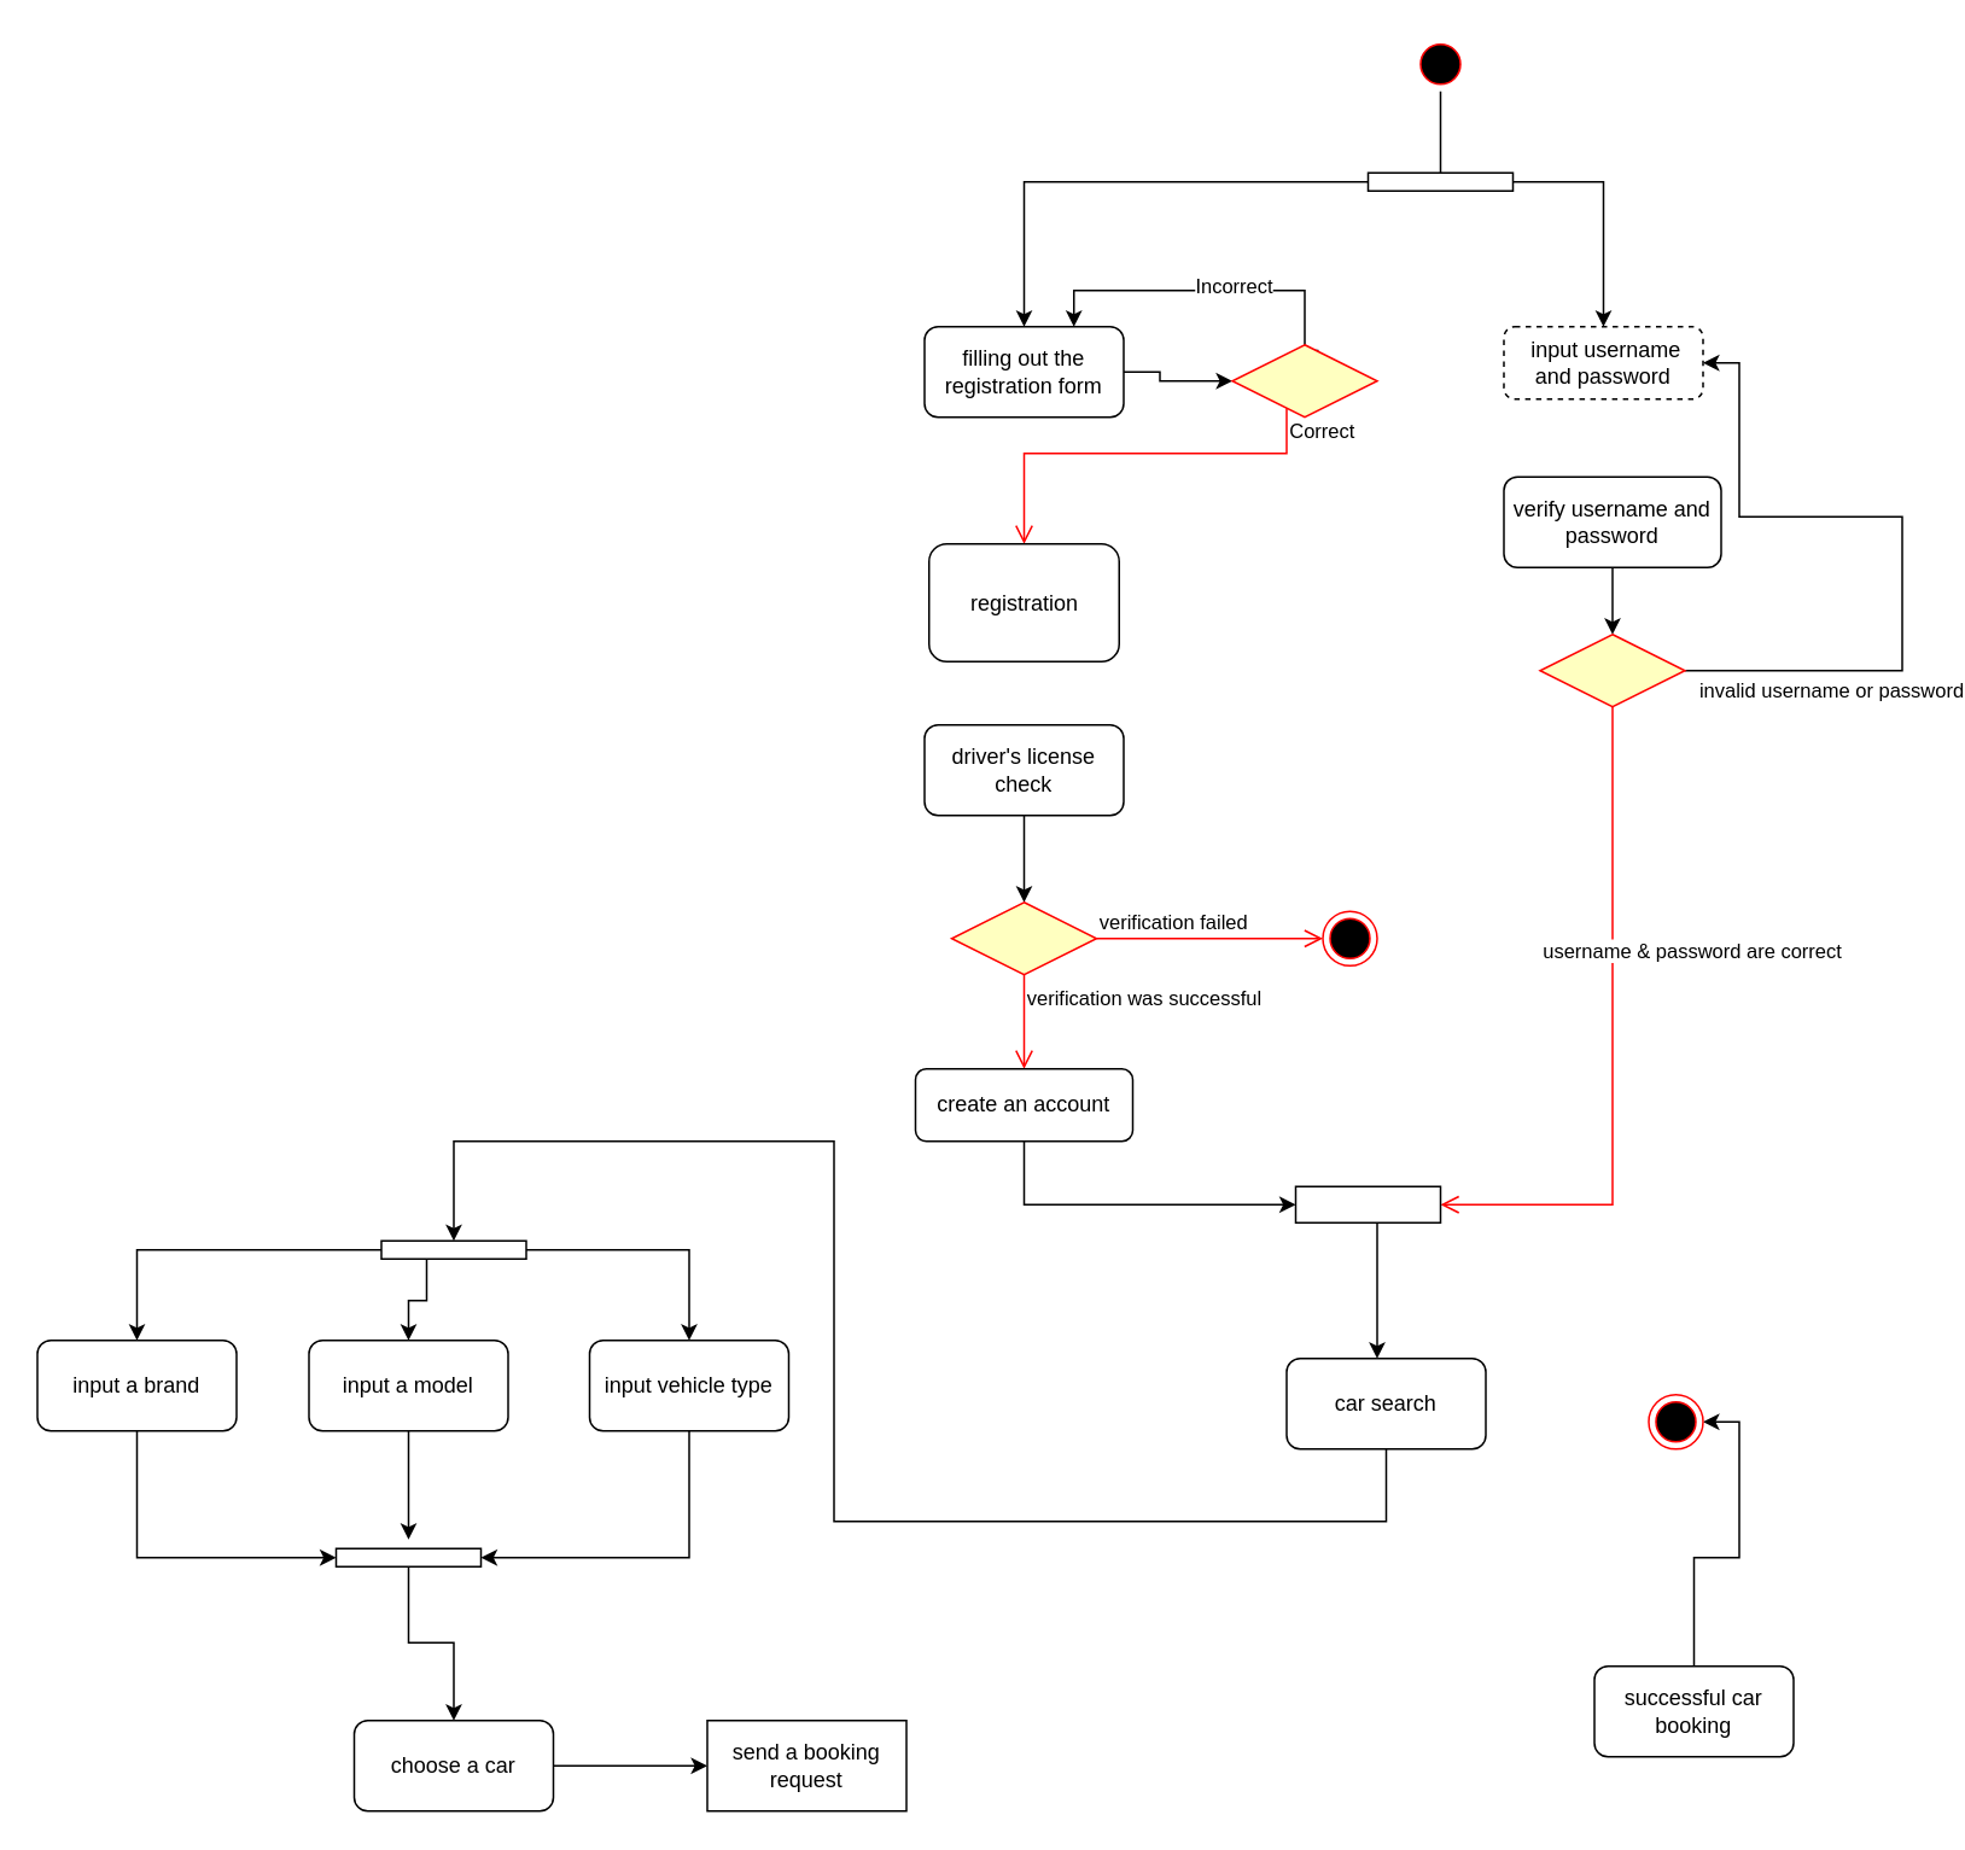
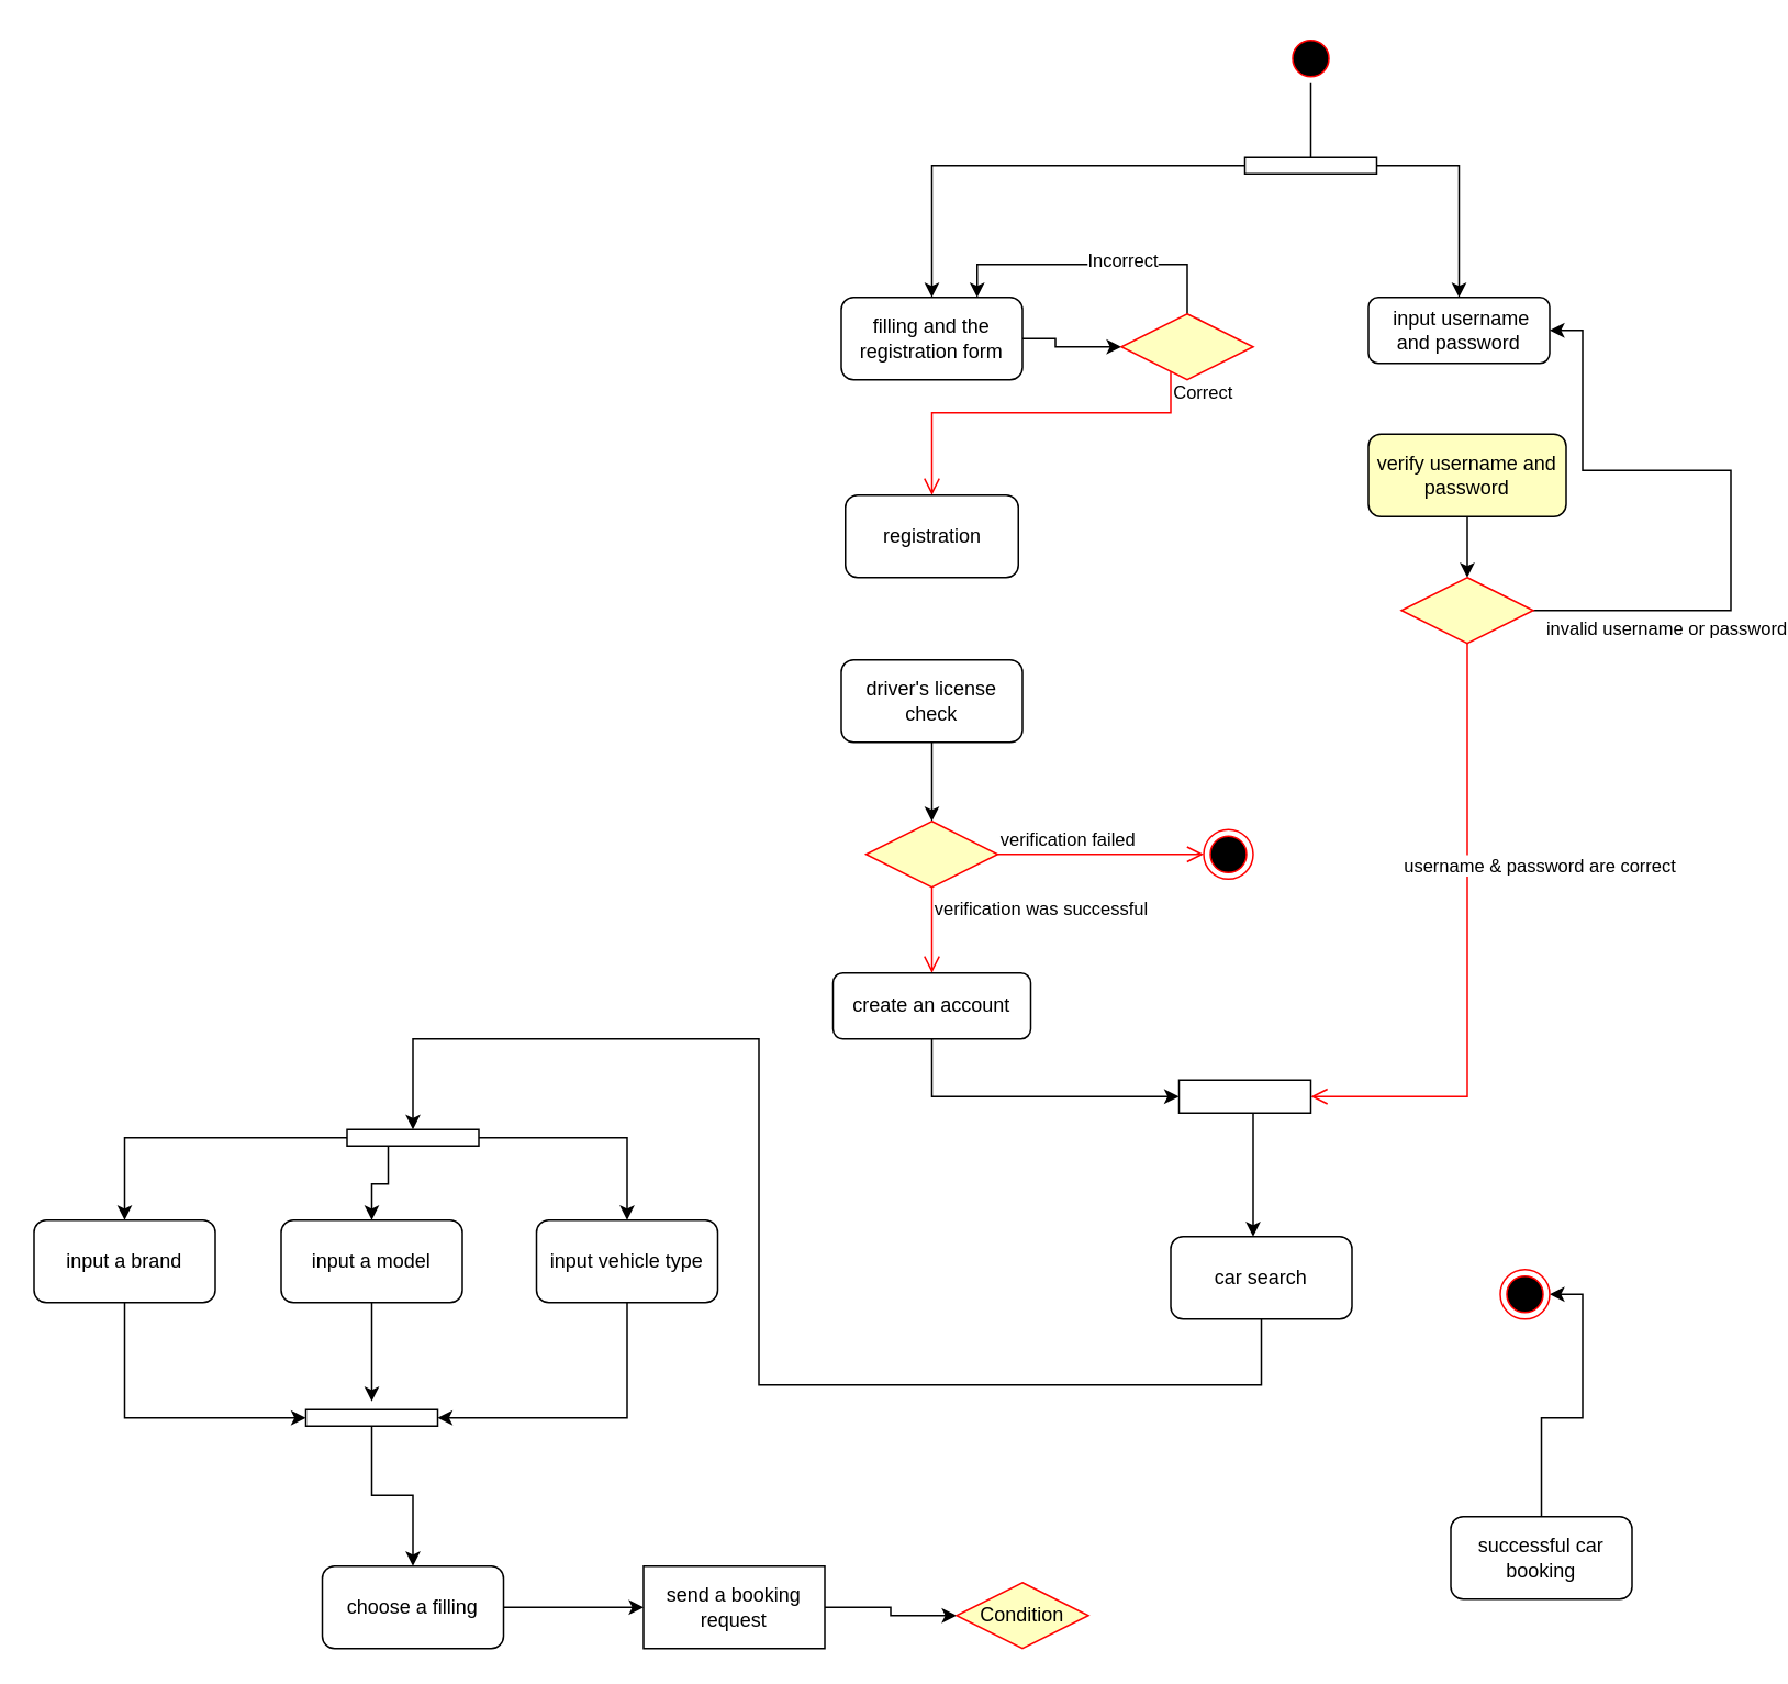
- <mxCell id="19" value="&amp;nbsp;input username and password" style="rounded=1;whiteSpace=wrap;html=1;dashed=1;" vertex="1" parent="1"><mxGeometry x="830" y="180" width="110" height="40" as="geometry" /></mxCell>
+ <mxCell id="19" value="&amp;nbsp;input username and password" style="rounded=1;whiteSpace=wrap;html=1;" vertex="1" parent="1"><mxGeometry x="830" y="180" width="110" height="40" as="geometry" /></mxCell>
- <mxCell id="5" value="filling out the registration form" style="rounded=1;whiteSpace=wrap;html=1;" parent="1" vertex="1"><mxGeometry x="510" y="180" width="110" height="50" as="geometry" /></mxCell>
+ <mxCell id="5" value="filling and the registration form" style="rounded=1;whiteSpace=wrap;html=1;" parent="1" vertex="1"><mxGeometry x="510" y="180" width="110" height="50" as="geometry" /></mxCell>
- <mxCell id="21" value="verify username and password" style="rounded=1;whiteSpace=wrap;html=1;" vertex="1" parent="1"><mxGeometry x="830" y="263" width="120" height="50" as="geometry" /></mxCell>
+ <mxCell id="21" value="verify username and password" style="rounded=1;whiteSpace=wrap;html=1;fillColor=#ffffc0;" vertex="1" parent="1"><mxGeometry x="830" y="263" width="120" height="50" as="geometry" /></mxCell>
- <mxCell id="10" value="registration" style="rounded=1;whiteSpace=wrap;html=1;" parent="1" vertex="1"><mxGeometry x="512.5" y="300" width="105" height="65" as="geometry" /></mxCell>
+ <mxCell id="10" value="registration" style="rounded=1;whiteSpace=wrap;html=1;" parent="1" vertex="1"><mxGeometry x="512.5" y="300" width="105" height="50" as="geometry" /></mxCell>
- <mxCell id="44" value="choose a car" style="rounded=1;whiteSpace=wrap;html=1;" vertex="1" parent="1"><mxGeometry x="195" y="950" width="110" height="50" as="geometry" /></mxCell>
+ <mxCell id="44" value="choose a filling" style="rounded=1;whiteSpace=wrap;html=1;" vertex="1" parent="1"><mxGeometry x="195" y="950" width="110" height="50" as="geometry" /></mxCell>
+ <mxCell id="47" style="edgeStyle=orthogonalEdgeStyle;rounded=0;orthogonalLoop=1;jettySize=auto;html=1;entryX=0;entryY=0.5;entryDx=0;entryDy=0;" edge="1" parent="1" source="48" target="49"><mxGeometry relative="1" as="geometry" /></mxCell>
+ <mxCell id="49" value="Condition" style="rhombus;whiteSpace=wrap;html=1;fontColor=#000000;fillColor=#ffffc0;strokeColor=#ff0000;" vertex="1" parent="1"><mxGeometry x="580" y="960" width="80" height="40" as="geometry" /></mxCell>
